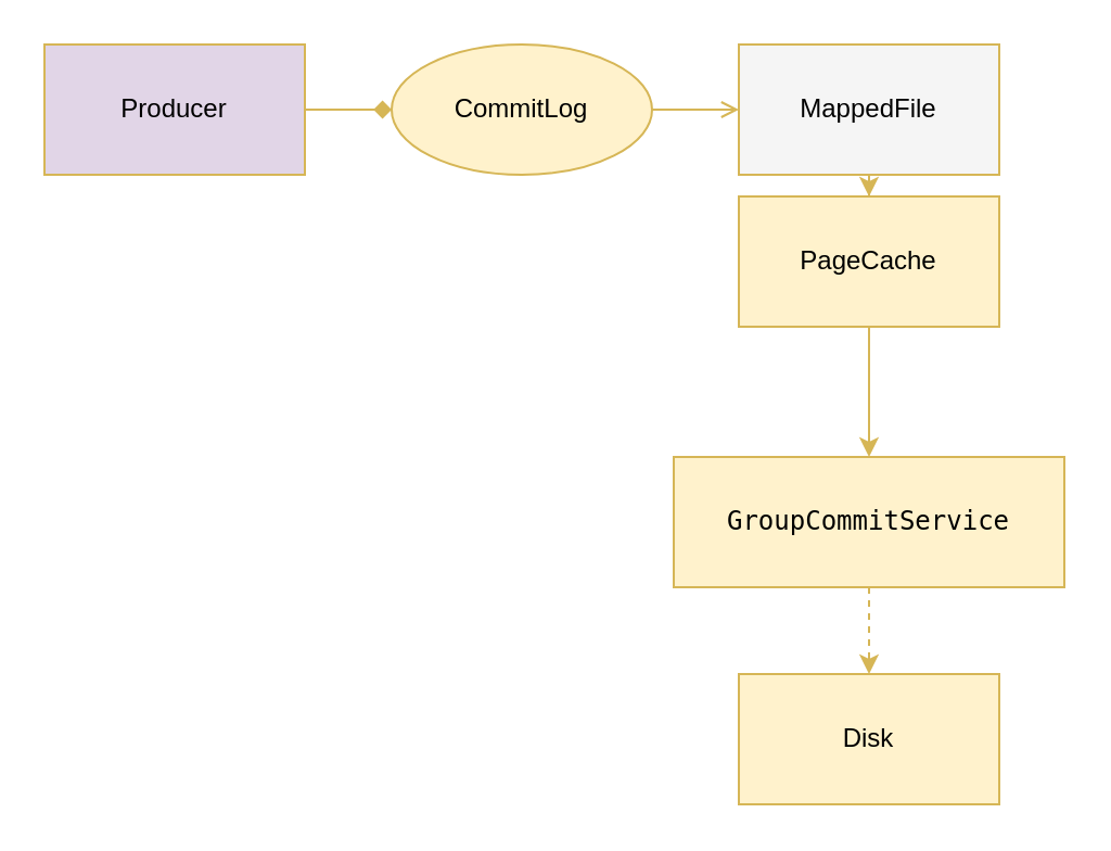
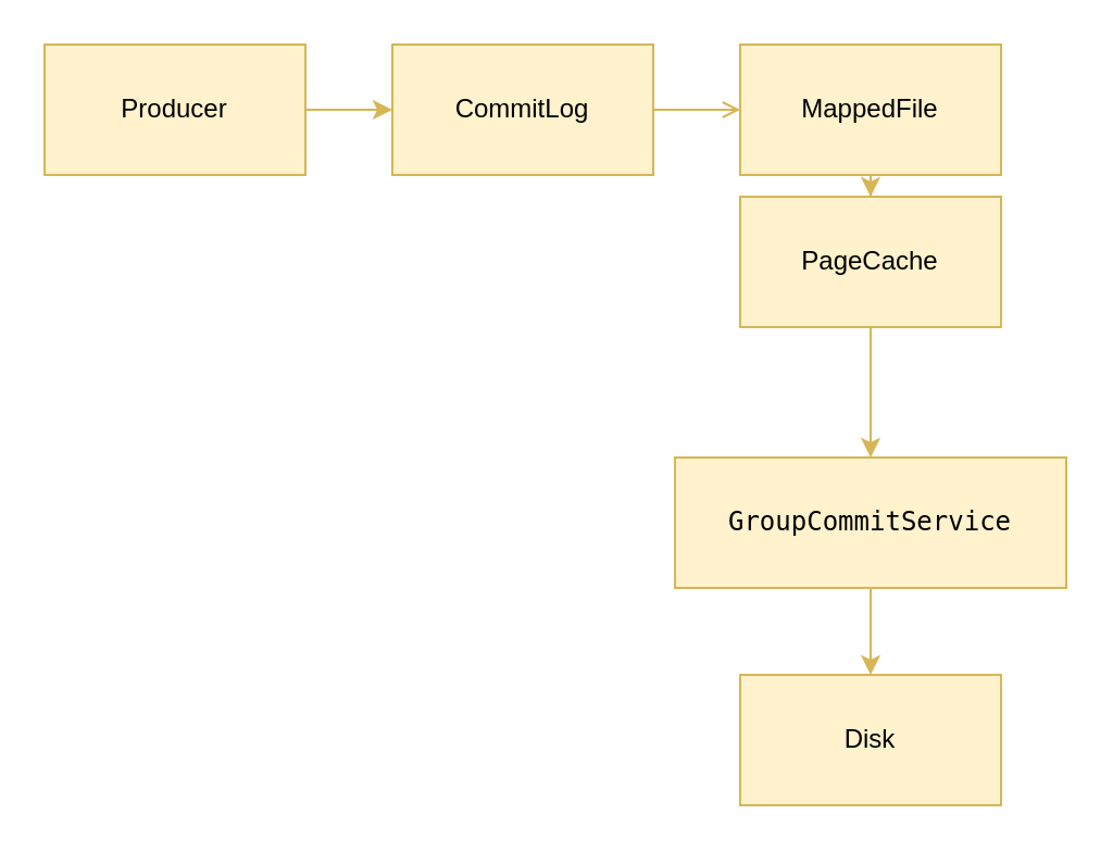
- <mxCell id="3" value="Producer" style="rounded=0;whiteSpace=wrap;html=1;fillColor=#e1d5e7;strokeColor=#d6b656;" vertex="1" parent="1"><mxGeometry x="20" y="20" width="120" height="60" as="geometry" /></mxCell>
+ <mxCell id="3" value="Producer" style="rounded=0;whiteSpace=wrap;html=1;fillColor=#fff2cc;strokeColor=#d6b656;" vertex="1" parent="1"><mxGeometry x="20" y="20" width="120" height="60" as="geometry" /></mxCell>
- <mxCell id="2" value="" style="edgeStyle=orthogonalEdgeStyle;rounded=0;orthogonalLoop=1;jettySize=auto;html=1;fillColor=#fff2cc;strokeColor=#d6b656;endArrow=diamond;" edge="1" parent="1" source="3" target="5"><mxGeometry relative="1" as="geometry" /></mxCell>
+ <mxCell id="2" value="" style="edgeStyle=orthogonalEdgeStyle;rounded=0;orthogonalLoop=1;jettySize=auto;html=1;fillColor=#fff2cc;strokeColor=#d6b656;" edge="1" parent="1" source="3" target="5"><mxGeometry relative="1" as="geometry" /></mxCell>
- <mxCell id="5" value="CommitLog" style="ellipse;whiteSpace=wrap;html=1;fillColor=#fff2cc;strokeColor=#d6b656;" vertex="1" parent="1"><mxGeometry x="180" y="20" width="120" height="60" as="geometry" /></mxCell>
+ <mxCell id="5" value="CommitLog" style="rounded=0;whiteSpace=wrap;html=1;fillColor=#fff2cc;strokeColor=#d6b656;" vertex="1" parent="1"><mxGeometry x="180" y="20" width="120" height="60" as="geometry" /></mxCell>
- <mxCell id="7" value="MappedFile" style="rounded=0;whiteSpace=wrap;html=1;fillColor=#f5f5f5;strokeColor=#d6b656;" vertex="1" parent="1"><mxGeometry x="340" y="20" width="120" height="60" as="geometry" /></mxCell>
+ <mxCell id="7" value="MappedFile" style="rounded=0;whiteSpace=wrap;html=1;fillColor=#fff2cc;strokeColor=#d6b656;" vertex="1" parent="1"><mxGeometry x="340" y="20" width="120" height="60" as="geometry" /></mxCell>
- <mxCell id="10" value="" style="edgeStyle=orthogonalEdgeStyle;rounded=0;orthogonalLoop=1;jettySize=auto;html=1;fillColor=#fff2cc;strokeColor=#d6b656;dashed=1;" edge="1" parent="1" source="11" target="12"><mxGeometry relative="1" as="geometry" /></mxCell>
+ <mxCell id="10" value="" style="edgeStyle=orthogonalEdgeStyle;rounded=0;orthogonalLoop=1;jettySize=auto;html=1;fillColor=#fff2cc;strokeColor=#d6b656;" edge="1" parent="1" source="11" target="12"><mxGeometry relative="1" as="geometry" /></mxCell>
